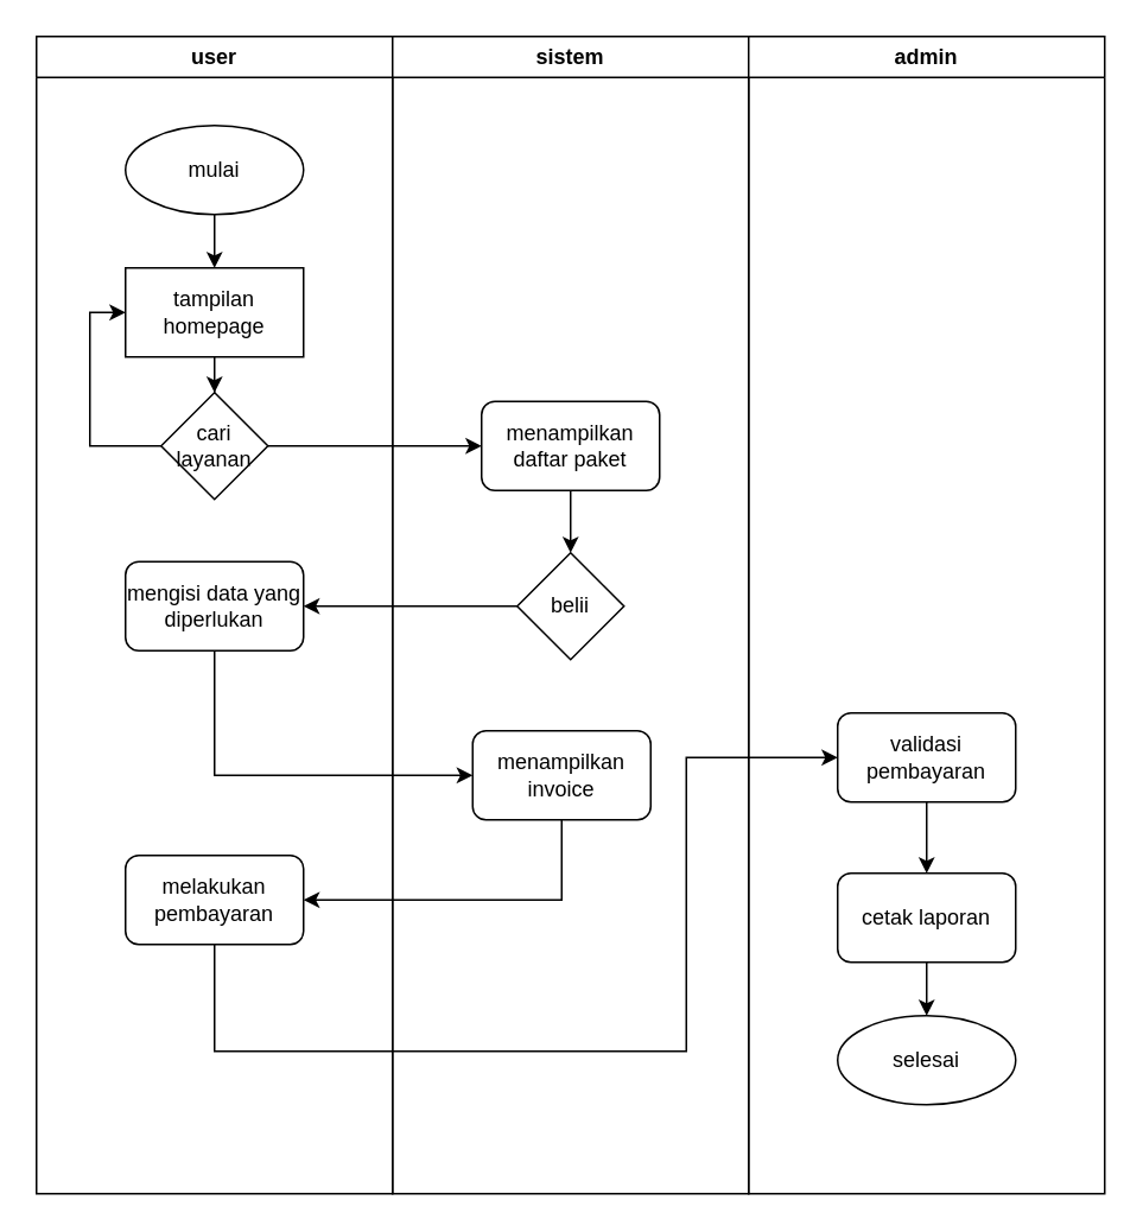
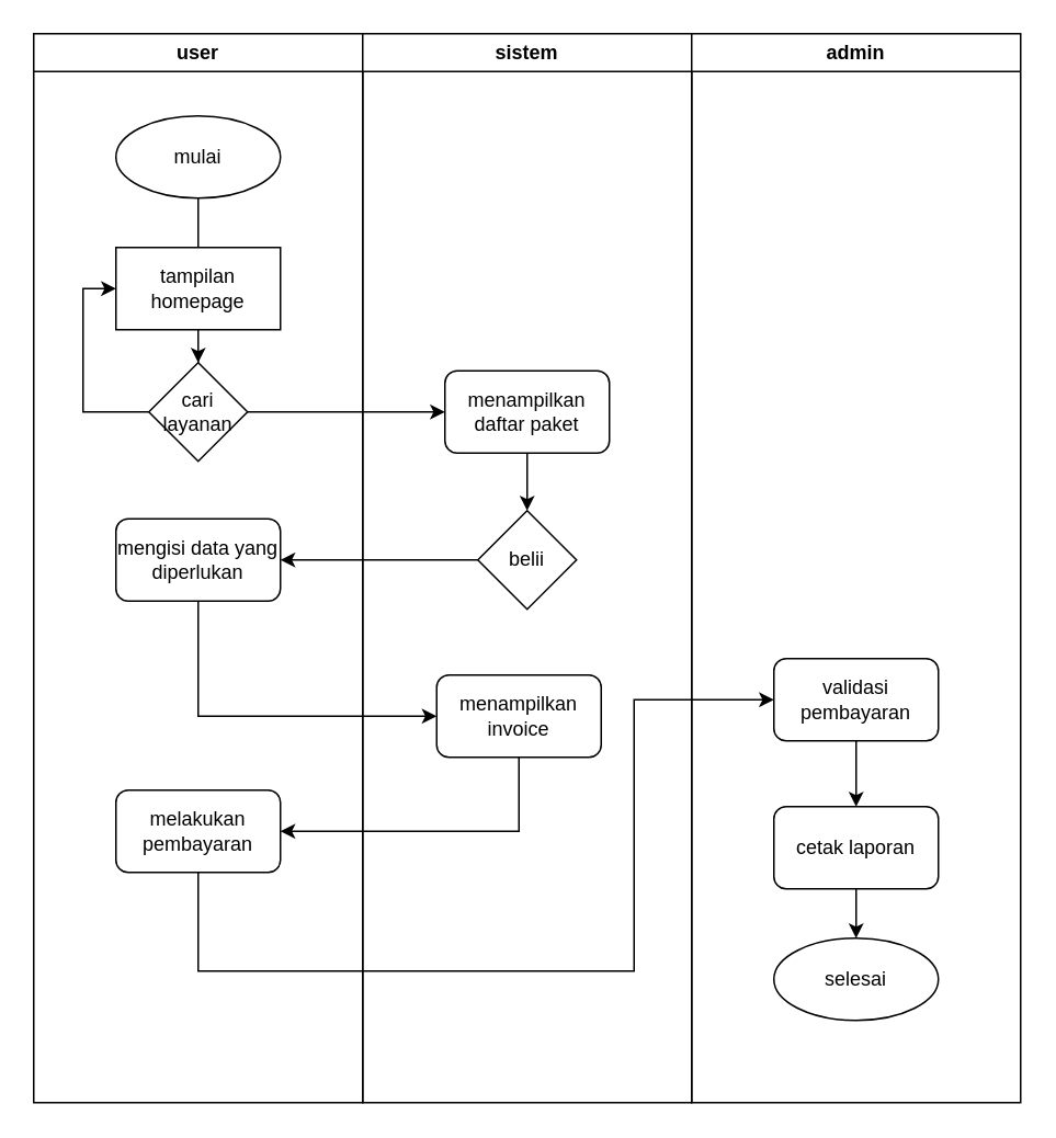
- <mxCell id="3" value="" style="edgeStyle=orthogonalEdgeStyle;rounded=0;orthogonalLoop=1;jettySize=auto;html=1;entryX=0.5;entryY=0;entryDx=0;entryDy=0;" edge="1" parent="2" source="4" target="6"><mxGeometry relative="1" as="geometry" /></mxCell>
+ <mxCell id="3" value="" style="edgeStyle=orthogonalEdgeStyle;rounded=0;orthogonalLoop=1;jettySize=auto;html=1;entryX=0.5;entryY=0;entryDx=0;entryDy=0;endArrow=none;" edge="1" parent="2" source="4" target="6"><mxGeometry relative="1" as="geometry" /></mxCell>
